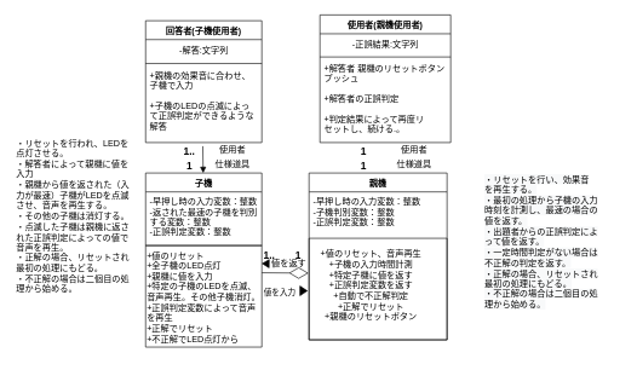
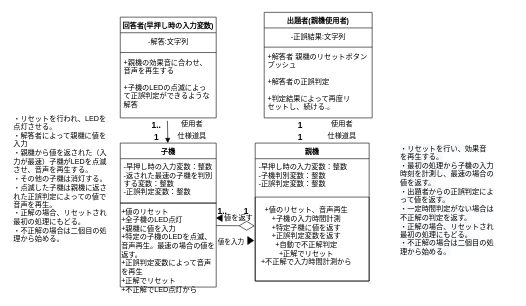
- <mxCell id="9" value="使用者(親機使用者)" style="swimlane;fontStyle=1;align=center;verticalAlign=top;childLayout=stackLayout;horizontal=1;startSize=26;horizontalStack=0;resizeParent=1;resizeParentMax=0;resizeLast=0;collapsible=1;marginBottom=0;" parent="1" vertex="1"><mxGeometry x="440" y="20" width="180" height="176" as="geometry" /></mxCell>
+ <mxCell id="9" value="出題者(親機使用者)" style="swimlane;fontStyle=1;align=center;verticalAlign=top;childLayout=stackLayout;horizontal=1;startSize=26;horizontalStack=0;resizeParent=1;resizeParentMax=0;resizeLast=0;collapsible=1;marginBottom=0;" parent="1" vertex="1"><mxGeometry x="440" y="20" width="180" height="176" as="geometry" /></mxCell>
- <mxCell id="2" value="回答者(子機使用者)" style="swimlane;fontStyle=1;align=center;verticalAlign=top;childLayout=stackLayout;horizontal=1;startSize=26;horizontalStack=0;resizeParent=1;resizeParentMax=0;resizeLast=0;collapsible=1;marginBottom=0;" parent="1" vertex="1"><mxGeometry x="200" y="28" width="160" height="168" as="geometry" /></mxCell>
+ <mxCell id="2" value="回答者(早押し時の入力変数)" style="swimlane;fontStyle=1;align=center;verticalAlign=top;childLayout=stackLayout;horizontal=1;startSize=26;horizontalStack=0;resizeParent=1;resizeParentMax=0;resizeLast=0;collapsible=1;marginBottom=0;" parent="1" vertex="1"><mxGeometry x="200" y="28" width="160" height="168" as="geometry" /></mxCell>
- <mxCell id="5" value="+親機の効果音に合わせ、&#10;子機で入力&#10;&#10;+子機のLEDの点滅によっ&#10;て正誤判定ができるような&#10;解答" style="text;strokeColor=none;fillColor=none;align=left;verticalAlign=top;spacingLeft=4;spacingRight=4;overflow=hidden;rotatable=0;points=[[0,0.5],[1,0.5]];portConstraint=eastwest;" parent="2" vertex="1"><mxGeometry y="62" width="160" height="106" as="geometry" /></mxCell>
+ <mxCell id="5" value="+親機の効果音に合わせ、&#10;音声を再生する&#10;&#10;+子機のLEDの点滅によっ&#10;て正誤判定ができるような&#10;解答" style="text;strokeColor=none;fillColor=none;align=left;verticalAlign=top;spacingLeft=4;spacingRight=4;overflow=hidden;rotatable=0;points=[[0,0.5],[1,0.5]];portConstraint=eastwest;" parent="2" vertex="1"><mxGeometry y="62" width="160" height="106" as="geometry" /></mxCell>
- <mxCell id="24" value="&lt;span style=&quot;text-align: left;&quot;&gt;+値のリセット、音声再生&lt;/span&gt;&lt;br style=&quot;border-color: var(--border-color); text-align: left;&quot;&gt;&lt;span style=&quot;text-align: left;&quot;&gt;+子機の入力時間計測&lt;/span&gt;&lt;br style=&quot;border-color: var(--border-color); text-align: left;&quot;&gt;&lt;span style=&quot;text-align: left;&quot;&gt;+特定子機に値を返す&lt;/span&gt;&lt;br style=&quot;border-color: var(--border-color); text-align: left;&quot;&gt;&lt;span style=&quot;text-align: left;&quot;&gt;+正誤判定変数を返す&lt;/span&gt;&lt;br style=&quot;border-color: var(--border-color); text-align: left;&quot;&gt;&lt;span style=&quot;text-align: left;&quot;&gt;+自動で不正解判定&lt;/span&gt;&lt;br style=&quot;border-color: var(--border-color); text-align: left;&quot;&gt;&lt;span style=&quot;text-align: left;&quot;&gt;+正解でリセット&lt;/span&gt;&lt;br style=&quot;border-color: var(--border-color); text-align: left;&quot;&gt;&lt;span style=&quot;text-align: left;&quot;&gt;+親機のリセットボタン&lt;/span&gt;" style="text;html=1;align=center;verticalAlign=middle;resizable=0;points=[];autosize=1;strokeColor=none;fillColor=none;" parent="23" vertex="1"><mxGeometry y="10" width="170" height="110" as="geometry" /></mxCell>
+ <mxCell id="24" value="&lt;span style=&quot;text-align: left;&quot;&gt;+値のリセット、音声再生&lt;/span&gt;&lt;br style=&quot;border-color: var(--border-color); text-align: left;&quot;&gt;&lt;span style=&quot;text-align: left;&quot;&gt;+子機の入力時間計測&lt;/span&gt;&lt;br style=&quot;border-color: var(--border-color); text-align: left;&quot;&gt;&lt;span style=&quot;text-align: left;&quot;&gt;+特定子機に値を返す&lt;/span&gt;&lt;br style=&quot;border-color: var(--border-color); text-align: left;&quot;&gt;&lt;span style=&quot;text-align: left;&quot;&gt;+正誤判定変数を返す&lt;/span&gt;&lt;br style=&quot;border-color: var(--border-color); text-align: left;&quot;&gt;&lt;span style=&quot;text-align: left;&quot;&gt;+自動で不正解判定&lt;/span&gt;&lt;br style=&quot;border-color: var(--border-color); text-align: left;&quot;&gt;&lt;span style=&quot;text-align: left;&quot;&gt;+正解でリセット&lt;/span&gt;&lt;br style=&quot;border-color: var(--border-color); text-align: left;&quot;&gt;&lt;span style=&quot;text-align: left;&quot;&gt;+不正解で入力時間計測から&lt;/span&gt;" style="text;html=1;align=center;verticalAlign=middle;resizable=0;points=[];autosize=1;strokeColor=none;fillColor=none;" parent="23" vertex="1"><mxGeometry y="10" width="170" height="110" as="geometry" /></mxCell>
- <mxCell id="16" value="+値のリセット&lt;br&gt;+全子機のLED点灯&lt;br&gt;+親機に値を入力&lt;br&gt;+特定の子機のLEDを点滅、音声再生。その他子機消灯。&lt;br&gt;+正誤判定変数によって音声を再生&lt;br&gt;+正解でリセット&lt;br&gt;+不正解でLED点灯から" style="text;whiteSpace=wrap;html=1;" parent="15" vertex="1"><mxGeometry width="160" height="150" as="geometry" /></mxCell>
+ <mxCell id="16" value="+値のリセット&lt;br&gt;+全子機のLED点灯&lt;br&gt;+親機に値を入力&lt;br&gt;+特定の子機のLEDを点滅、音声再生。最速の場合の値を返す。&lt;br&gt;+正誤判定変数によって音声を再生&lt;br&gt;+正解でリセット&lt;br&gt;+不正解でLED点灯から" style="text;whiteSpace=wrap;html=1;" parent="15" vertex="1"><mxGeometry width="160" height="150" as="geometry" /></mxCell>
